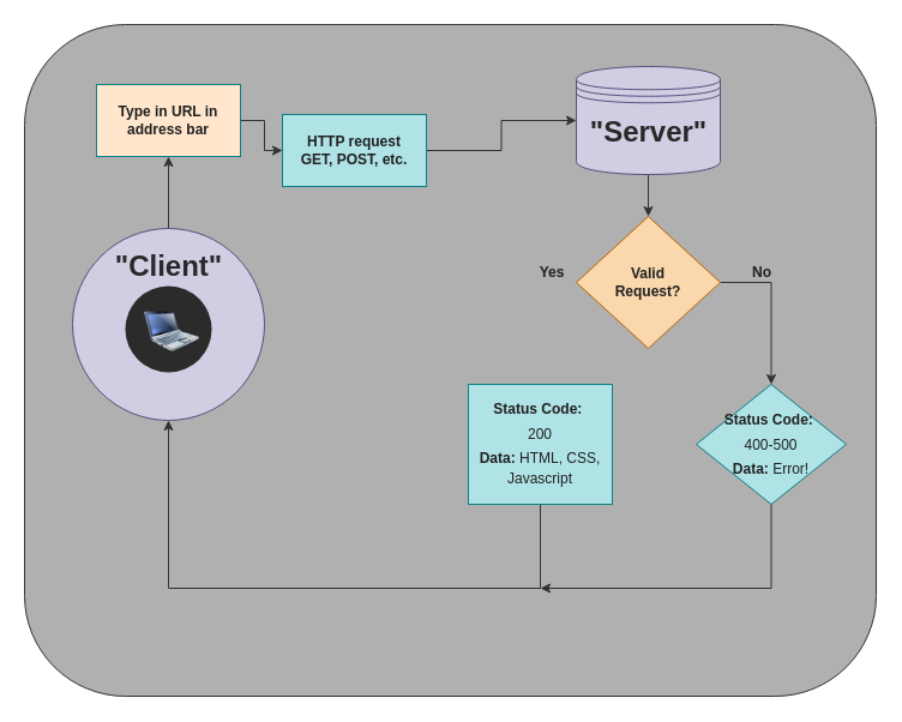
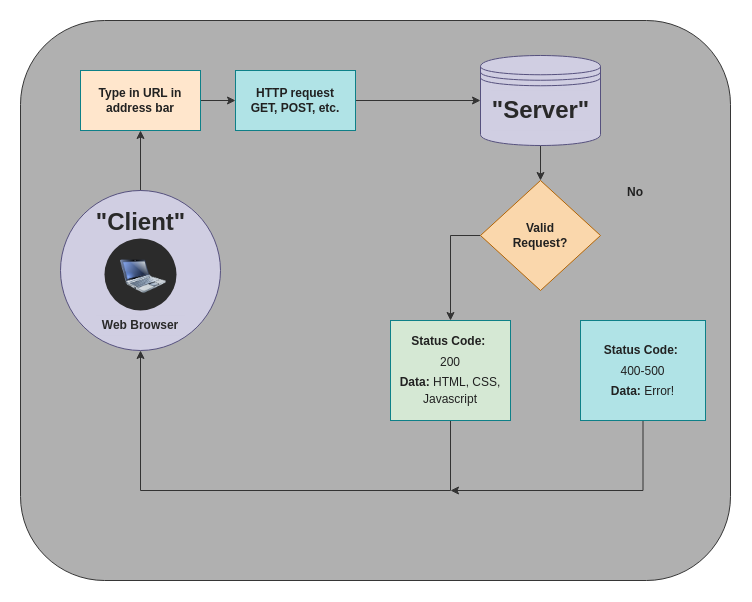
- <mxCell id="9" value="HTTP request&lt;br&gt;GET, POST, etc." style="whiteSpace=wrap;html=1;rounded=0;strokeColor=#0e8088;fillColor=#b0e3e6;fontStyle=1;fontColor=#212121;" parent="1" vertex="1"><mxGeometry x="235" y="95" width="120" height="60" as="geometry" /></mxCell>
+ <mxCell id="9" value="HTTP request&lt;br&gt;GET, POST, etc." style="whiteSpace=wrap;html=1;rounded=0;strokeColor=#0e8088;fillColor=#b0e3e6;fontStyle=1;fontColor=#212121;" parent="1" vertex="1"><mxGeometry x="235" y="70" width="120" height="60" as="geometry" /></mxCell>
- <mxCell id="21" value="Yes" style="text;html=1;strokeColor=none;fillColor=none;align=center;verticalAlign=middle;whiteSpace=wrap;rounded=0;fontColor=#212121;fontStyle=1" vertex="1" parent="1"><mxGeometry x="440" y="217" width="40" height="20" as="geometry" /></mxCell>
- <mxCell id="22" value="No" style="text;html=1;strokeColor=none;fillColor=none;align=center;verticalAlign=middle;whiteSpace=wrap;rounded=0;fontColor=#212121;fontStyle=1" vertex="1" parent="1"><mxGeometry x="615" y="217" width="40" height="20" as="geometry" /></mxCell>
+ <mxCell id="22" value="No" style="text;html=1;strokeColor=none;fillColor=none;align=center;verticalAlign=middle;whiteSpace=wrap;rounded=0;fontColor=#212121;fontStyle=1" vertex="1" parent="1"><mxGeometry x="615" y="182" width="40" height="20" as="geometry" /></mxCell>
- <mxCell id="11" style="edgeStyle=orthogonalEdgeStyle;rounded=0;orthogonalLoop=1;jettySize=auto;html=1;exitX=1;exitY=0.5;exitDx=0;exitDy=0;entryX=0.5;entryY=0;entryDx=0;entryDy=0;strokeColor=#333333;" parent="1" source="12" target="16" edge="1"><mxGeometry relative="1" as="geometry" /></mxCell>
+ <mxCell id="10" style="edgeStyle=orthogonalEdgeStyle;rounded=0;orthogonalLoop=1;jettySize=auto;html=1;exitX=0;exitY=0.5;exitDx=0;exitDy=0;entryX=0.5;entryY=0;entryDx=0;entryDy=0;strokeColor=#333333;" parent="1" source="12" target="14" edge="1"><mxGeometry relative="1" as="geometry" /></mxCell>
+ <mxCell id="20" value="Web Browser" style="text;html=1;fillColor=#d0cee2;align=center;verticalAlign=middle;whiteSpace=wrap;rounded=0;fontColor=#292929;fontStyle=1" parent="1" vertex="1"><mxGeometry x="95" y="315" width="90" height="20" as="geometry" /></mxCell>
- <mxCell id="14" value="&lt;p style=&quot;line-height: 16.8px&quot;&gt;&lt;b&gt;Status Code:&lt;/b&gt;&amp;nbsp;&lt;/p&gt;&lt;p style=&quot;line-height: 0px&quot;&gt;200&lt;/p&gt;&lt;p style=&quot;line-height: 16.8px&quot;&gt;&lt;b&gt;Data:&lt;/b&gt;&amp;nbsp;HTML, CSS, Javascript&lt;/p&gt;" style="rounded=0;whiteSpace=wrap;html=1;strokeColor=#0e8088;fillColor=#b0e3e6;fontColor=#212121;" parent="1" vertex="1"><mxGeometry x="390" y="320" width="120" height="100" as="geometry" /></mxCell>
+ <mxCell id="14" value="&lt;p style=&quot;line-height: 16.8px&quot;&gt;&lt;b&gt;Status Code:&lt;/b&gt;&amp;nbsp;&lt;/p&gt;&lt;p style=&quot;line-height: 0px&quot;&gt;200&lt;/p&gt;&lt;p style=&quot;line-height: 16.8px&quot;&gt;&lt;b&gt;Data:&lt;/b&gt;&amp;nbsp;HTML, CSS, Javascript&lt;/p&gt;" style="rounded=0;whiteSpace=wrap;html=1;strokeColor=#0e8088;fillColor=#d5e8d4;fontColor=#212121;" parent="1" vertex="1"><mxGeometry x="390" y="320" width="120" height="100" as="geometry" /></mxCell>
- <mxCell id="16" value="&lt;p style=&quot;line-height: 140%&quot;&gt;&lt;b&gt;Status Code:&lt;/b&gt;&amp;nbsp;&lt;/p&gt;&lt;p style=&quot;line-height: 0%&quot;&gt;400-500&lt;/p&gt;&lt;p style=&quot;line-height: 140%&quot;&gt;&lt;b&gt;Data:&lt;/b&gt;&amp;nbsp;Error!&lt;/p&gt;" style="rhombus;whiteSpace=wrap;html=1;strokeColor=#0e8088;fillColor=#b0e3e6;fontColor=#212121;" parent="1" vertex="1"><mxGeometry x="580" y="320" width="125" height="100" as="geometry" /></mxCell>
+ <mxCell id="16" value="&lt;p style=&quot;line-height: 140%&quot;&gt;&lt;b&gt;Status Code:&lt;/b&gt;&amp;nbsp;&lt;/p&gt;&lt;p style=&quot;line-height: 0%&quot;&gt;400-500&lt;/p&gt;&lt;p style=&quot;line-height: 140%&quot;&gt;&lt;b&gt;Data:&lt;/b&gt;&amp;nbsp;Error!&lt;/p&gt;" style="rounded=0;whiteSpace=wrap;html=1;strokeColor=#0e8088;fillColor=#b0e3e6;fontColor=#212121;" parent="1" vertex="1"><mxGeometry x="580" y="320" width="125" height="100" as="geometry" /></mxCell>
